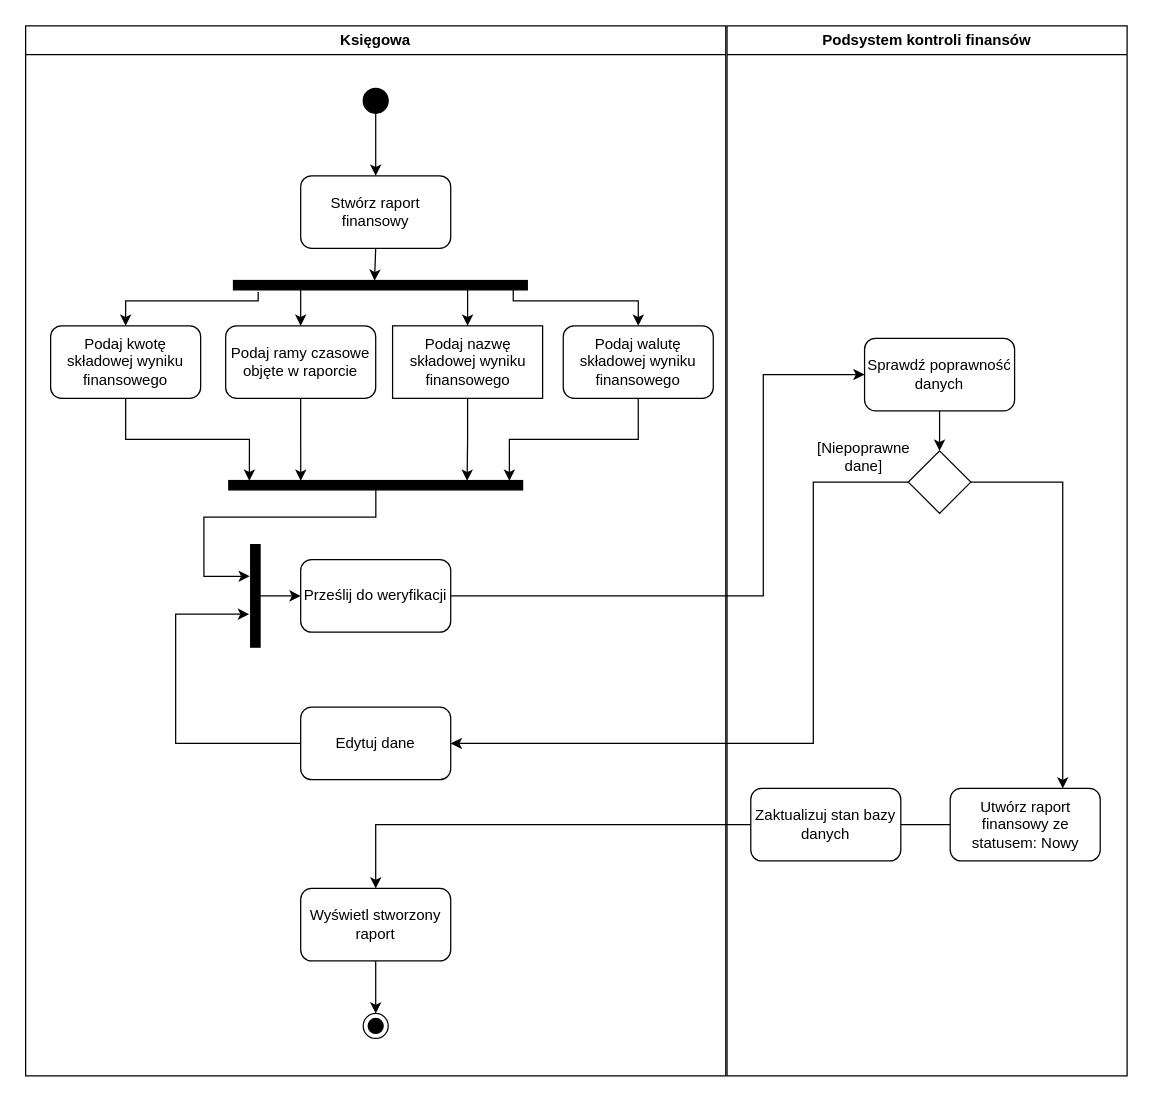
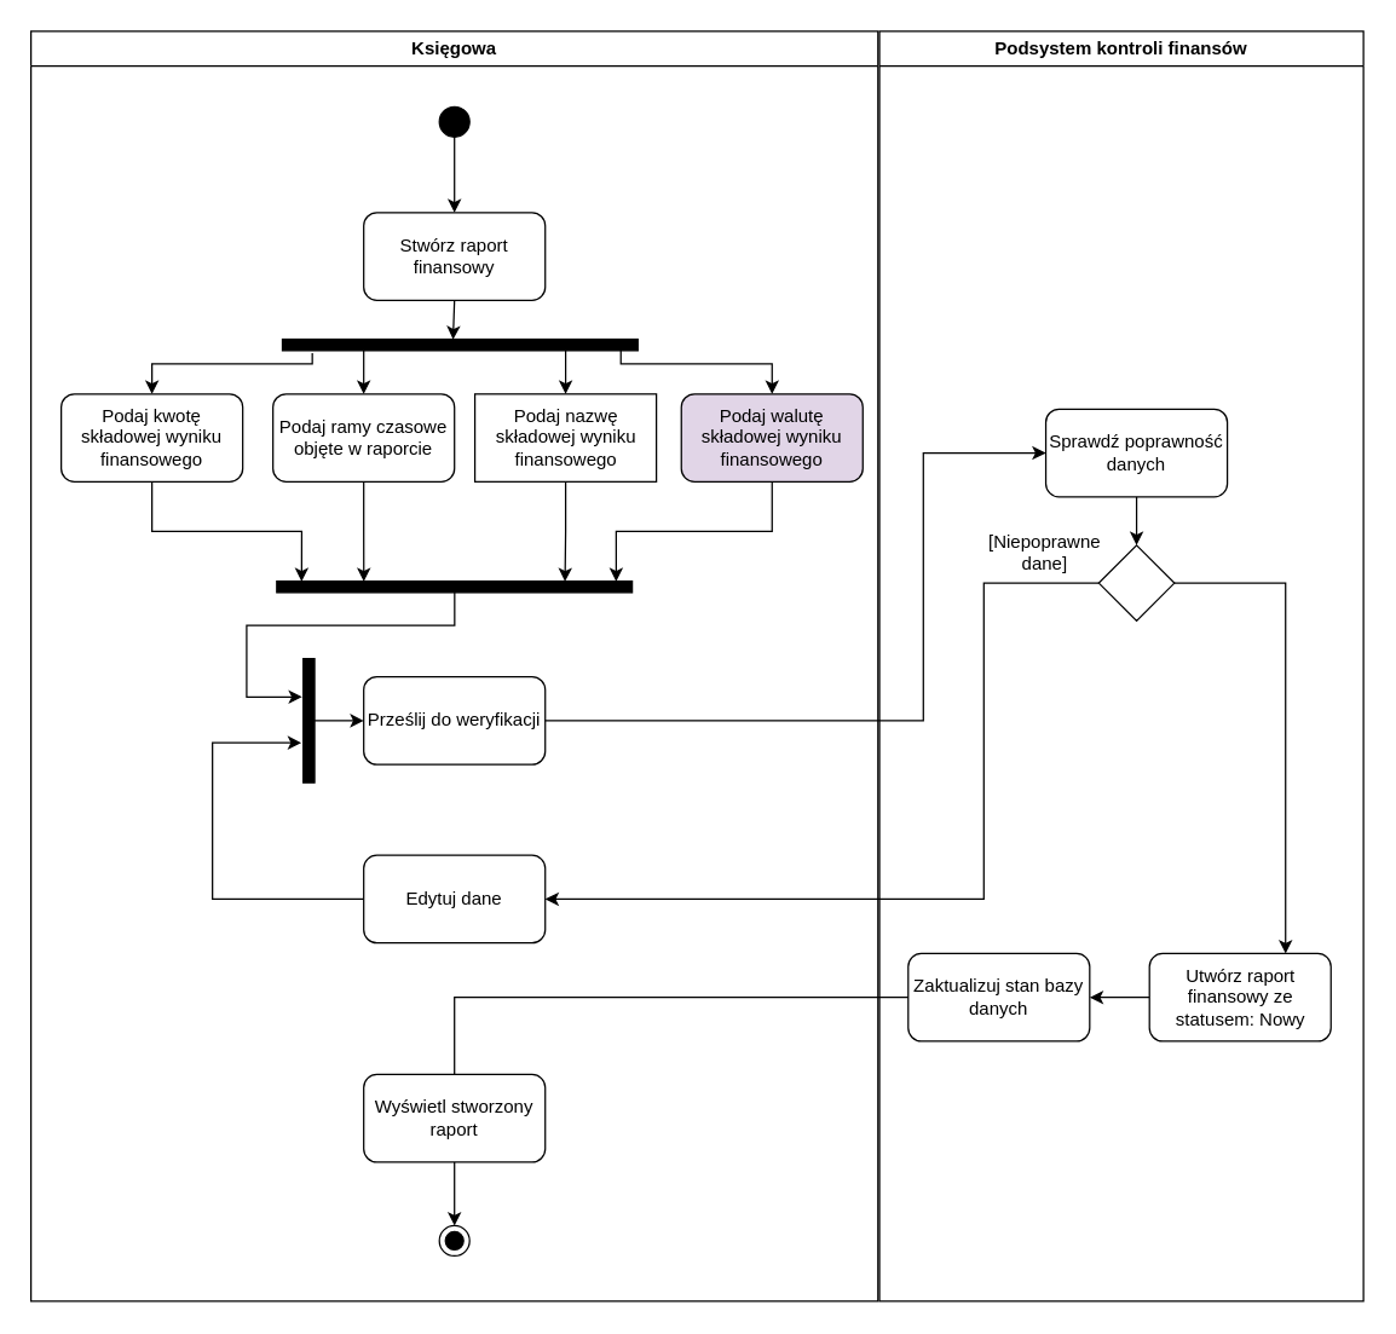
- <mxCell id="19" value="&lt;div&gt;Podaj walutę składowej wyniku finansowego&lt;/div&gt;" style="rounded=1;whiteSpace=wrap;html=1;" vertex="1" parent="11"><mxGeometry x="430" y="240" width="120" height="58" as="geometry" /></mxCell>
+ <mxCell id="19" value="&lt;div&gt;Podaj walutę składowej wyniku finansowego&lt;/div&gt;" style="rounded=1;whiteSpace=wrap;html=1;fillColor=#e1d5e7;" vertex="1" parent="11"><mxGeometry x="430" y="240" width="120" height="58" as="geometry" /></mxCell>
- <mxCell id="8" style="edgeStyle=orthogonalEdgeStyle;rounded=0;orthogonalLoop=1;jettySize=auto;html=1;entryX=1;entryY=0.5;entryDx=0;entryDy=0;endArrow=none;" edge="1" parent="2" source="9" target="10"><mxGeometry relative="1" as="geometry" /></mxCell>
+ <mxCell id="8" style="edgeStyle=orthogonalEdgeStyle;rounded=0;orthogonalLoop=1;jettySize=auto;html=1;entryX=1;entryY=0.5;entryDx=0;entryDy=0;" edge="1" parent="2" source="9" target="10"><mxGeometry relative="1" as="geometry" /></mxCell>
- <mxCell id="41" style="edgeStyle=orthogonalEdgeStyle;rounded=0;orthogonalLoop=1;jettySize=auto;html=1;exitX=0;exitY=0.5;exitDx=0;exitDy=0;entryX=0.5;entryY=0;entryDx=0;entryDy=0;" edge="1" parent="1" source="10" target="34"><mxGeometry relative="1" as="geometry"><mxPoint x="380" y="720" as="targetPoint" /><Array as="points"><mxPoint x="300" y="659" /></Array></mxGeometry></mxCell>
+ <mxCell id="41" style="edgeStyle=orthogonalEdgeStyle;rounded=0;orthogonalLoop=1;jettySize=auto;html=1;exitX=0;exitY=0.5;exitDx=0;exitDy=0;entryX=0.5;entryY=0;entryDx=0;entryDy=0;endArrow=none;" edge="1" parent="1" source="10" target="34"><mxGeometry relative="1" as="geometry"><mxPoint x="380" y="720" as="targetPoint" /><Array as="points"><mxPoint x="300" y="659" /></Array></mxGeometry></mxCell>
